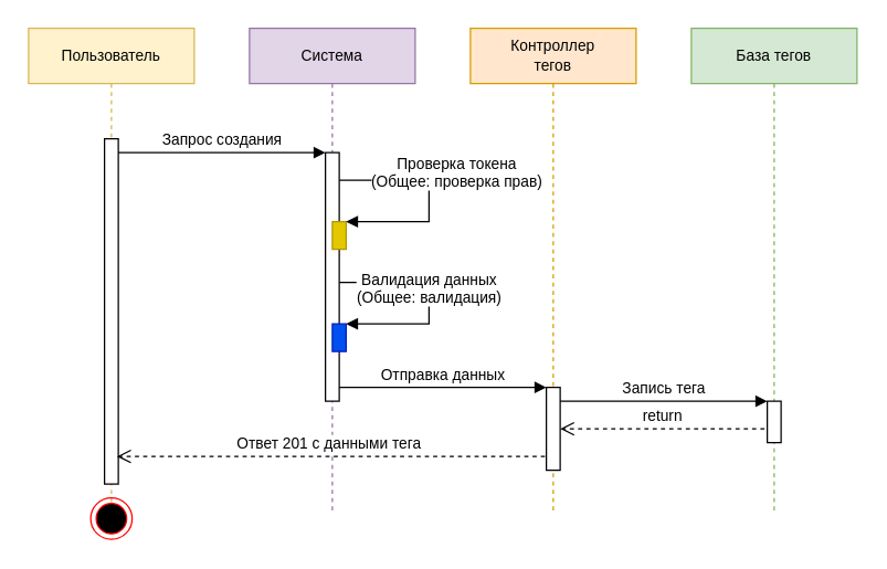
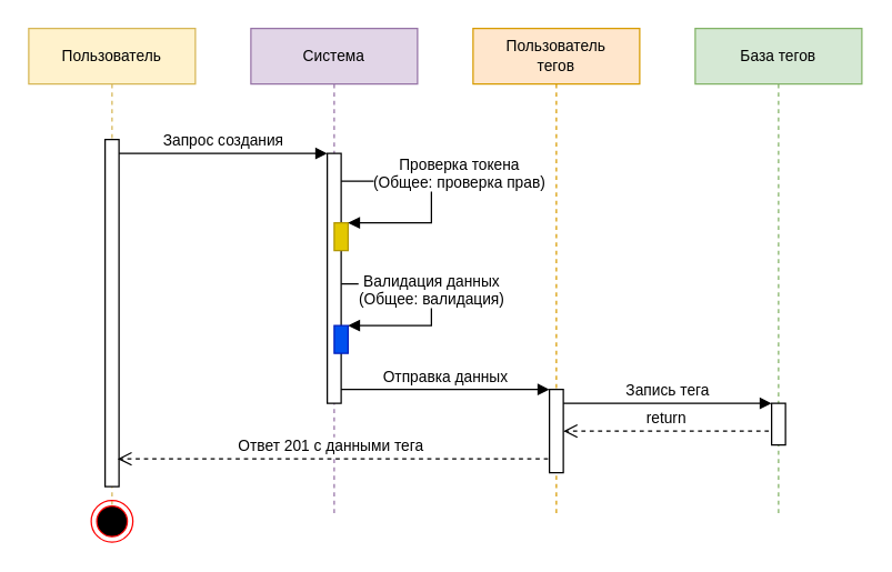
- <mxCell id="12" value="Контроллер&lt;div&gt;тегов&lt;/div&gt;" style="shape=umlLifeline;perimeter=lifelinePerimeter;whiteSpace=wrap;html=1;container=1;collapsible=0;recursiveResize=0;outlineConnect=0;labelBackgroundColor=none;strokeColor=#d79b00;fontFamily=Helvetica;fontSize=11;fillColor=#ffe6cc;" vertex="1" parent="1"><mxGeometry x="340" y="20" width="120" height="350" as="geometry" /></mxCell>
+ <mxCell id="12" value="Пользователь&lt;div&gt;тегов&lt;/div&gt;" style="shape=umlLifeline;perimeter=lifelinePerimeter;whiteSpace=wrap;html=1;container=1;collapsible=0;recursiveResize=0;outlineConnect=0;labelBackgroundColor=none;strokeColor=#d79b00;fontFamily=Helvetica;fontSize=11;fillColor=#ffe6cc;" vertex="1" parent="1"><mxGeometry x="340" y="20" width="120" height="350" as="geometry" /></mxCell>
